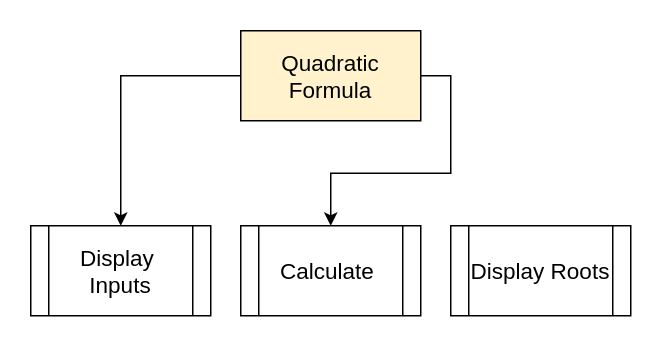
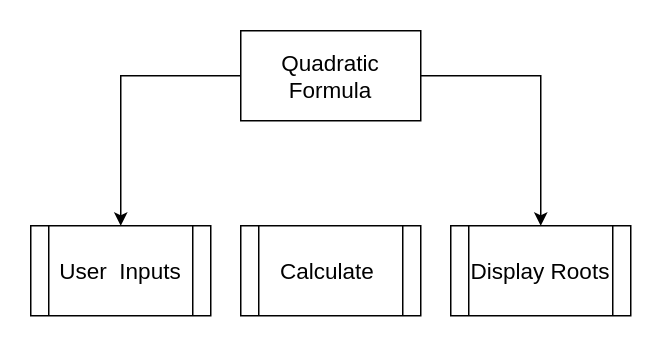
- <mxCell id="4" value="Quadratic Formula" style="rounded=0;whiteSpace=wrap;html=1;fontSize=15;fillColor=#fff2cc;" parent="1" vertex="1"><mxGeometry x="160" y="20" width="120" height="60" as="geometry" /></mxCell>
+ <mxCell id="4" value="Quadratic Formula" style="rounded=0;whiteSpace=wrap;html=1;fontSize=15;" parent="1" vertex="1"><mxGeometry x="160" y="20" width="120" height="60" as="geometry" /></mxCell>
- <mxCell id="2" value="" style="edgeStyle=orthogonalEdgeStyle;rounded=0;orthogonalLoop=1;jettySize=auto;html=1;fontSize=15;exitX=1;exitY=0.5;exitDx=0;exitDy=0;" parent="1" source="4" target="7" edge="1"><mxGeometry relative="1" as="geometry"><mxPoint x="590" y="-230" as="sourcePoint" /></mxGeometry></mxCell>
+ <mxCell id="2" value="" style="edgeStyle=orthogonalEdgeStyle;rounded=0;orthogonalLoop=1;jettySize=auto;html=1;fontSize=15;exitX=1;exitY=0.5;exitDx=0;exitDy=0;" parent="1" source="4" target="6" edge="1"><mxGeometry relative="1" as="geometry"><mxPoint x="590" y="-230" as="sourcePoint" /></mxGeometry></mxCell>
- <mxCell id="5" value="Display&amp;nbsp; Inputs" style="shape=process;whiteSpace=wrap;html=1;backgroundOutline=1;fontSize=15;" parent="1" vertex="1"><mxGeometry x="20" y="150" width="120" height="60" as="geometry" /></mxCell>
+ <mxCell id="5" value="User&amp;nbsp; Inputs" style="shape=process;whiteSpace=wrap;html=1;backgroundOutline=1;fontSize=15;" parent="1" vertex="1"><mxGeometry x="20" y="150" width="120" height="60" as="geometry" /></mxCell>
